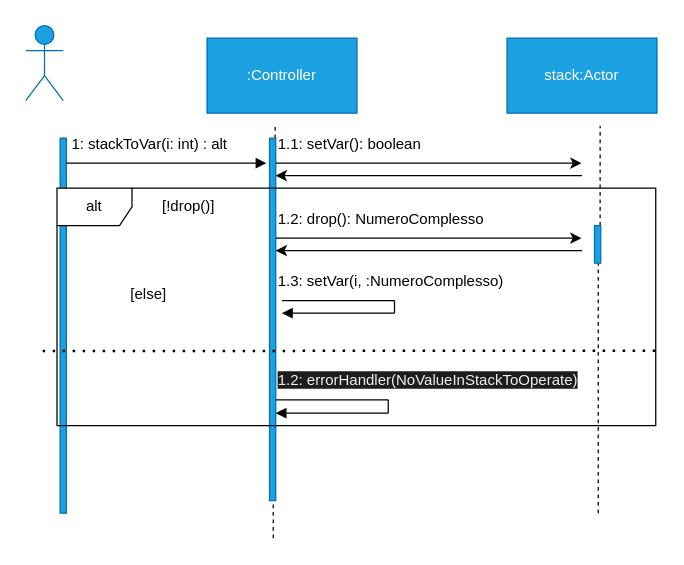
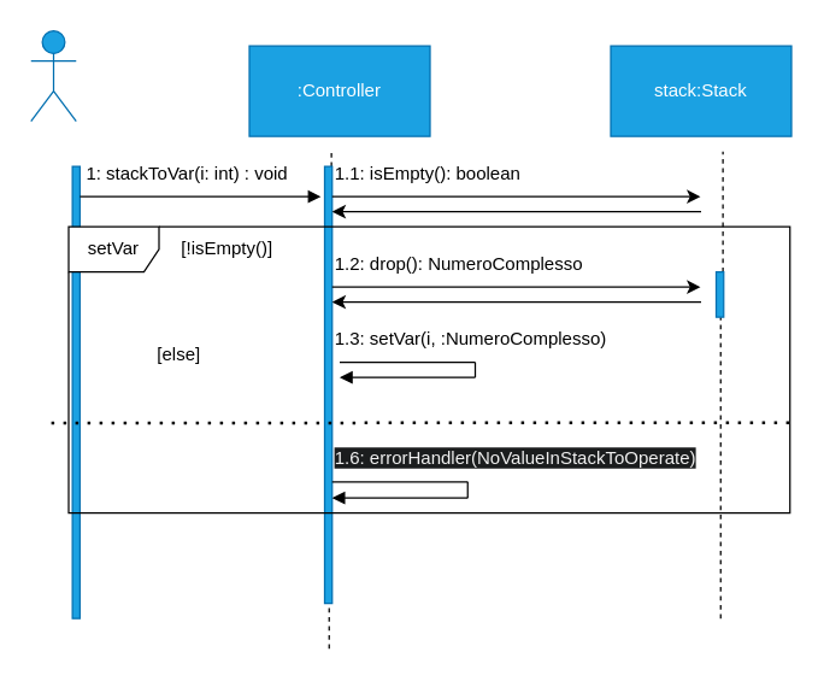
- <mxCell id="10" value="stack:Actor" style="rounded=0;whiteSpace=wrap;html=1;fillColor=#1ba1e2;fontColor=#ffffff;strokeColor=#006EAF;" parent="1" vertex="1"><mxGeometry x="405" y="30" width="120" height="60" as="geometry" /></mxCell>
+ <mxCell id="10" value="stack:Stack" style="rounded=0;whiteSpace=wrap;html=1;fillColor=#1ba1e2;fontColor=#ffffff;strokeColor=#006EAF;" parent="1" vertex="1"><mxGeometry x="405" y="30" width="120" height="60" as="geometry" /></mxCell>
- <mxCell id="5" value="1: stackToVar(i: int) : alt" style="text;html=1;strokeColor=none;fillColor=none;align=left;verticalAlign=middle;whiteSpace=wrap;rounded=0;" parent="1" vertex="1"><mxGeometry x="55" y="100" width="160" height="30" as="geometry" /></mxCell>
+ <mxCell id="5" value="1: stackToVar(i: int) : void" style="text;html=1;strokeColor=none;fillColor=none;align=left;verticalAlign=middle;whiteSpace=wrap;rounded=0;" parent="1" vertex="1"><mxGeometry x="55" y="100" width="160" height="30" as="geometry" /></mxCell>
- <mxCell id="29" value="1.1: setVar(): boolean&amp;nbsp;" style="text;html=1;strokeColor=none;fillColor=none;align=left;verticalAlign=middle;whiteSpace=wrap;rounded=0;" parent="1" vertex="1"><mxGeometry x="220" y="100" width="195" height="30" as="geometry" /></mxCell>
+ <mxCell id="29" value="1.1: isEmpty(): boolean&amp;nbsp;" style="text;html=1;strokeColor=none;fillColor=none;align=left;verticalAlign=middle;whiteSpace=wrap;rounded=0;" parent="1" vertex="1"><mxGeometry x="220" y="100" width="195" height="30" as="geometry" /></mxCell>
- <mxCell id="20" value="alt" style="shape=umlFrame;whiteSpace=wrap;html=1;pointerEvents=0;" parent="1" vertex="1"><mxGeometry x="45" y="150" width="479" height="190" as="geometry" /></mxCell>
+ <mxCell id="20" value="setVar" style="shape=umlFrame;whiteSpace=wrap;html=1;pointerEvents=0;" parent="1" vertex="1"><mxGeometry x="45" y="150" width="479" height="190" as="geometry" /></mxCell>
- <mxCell id="21" value="[!drop()]" style="text;html=1;align=center;verticalAlign=middle;resizable=0;points=[];autosize=1;strokeColor=none;fillColor=none;" parent="1" vertex="1"><mxGeometry x="110" y="150" width="80" height="30" as="geometry" /></mxCell>
+ <mxCell id="21" value="[!isEmpty()]" style="text;html=1;align=center;verticalAlign=middle;resizable=0;points=[];autosize=1;strokeColor=none;fillColor=none;" parent="1" vertex="1"><mxGeometry x="110" y="150" width="80" height="30" as="geometry" /></mxCell>
- <mxCell id="25" value="&lt;span style=&quot;color: rgb(240, 240, 240); font-family: Helvetica; font-size: 12px; font-style: normal; font-variant-ligatures: normal; font-variant-caps: normal; font-weight: 400; letter-spacing: normal; orphans: 2; text-align: left; text-indent: 0px; text-transform: none; widows: 2; word-spacing: 0px; -webkit-text-stroke-width: 0px; background-color: rgb(27, 29, 30); text-decoration-thickness: initial; text-decoration-style: initial; text-decoration-color: initial; float: none; display: inline !important;&quot;&gt;1.2: errorHandler(NoValueInStackToOperate)&lt;/span&gt;" style="text;whiteSpace=wrap;html=1;" parent="1" vertex="1"><mxGeometry x="220" y="290" width="245" height="20" as="geometry" /></mxCell>
+ <mxCell id="25" value="&lt;span style=&quot;color: rgb(240, 240, 240); font-family: Helvetica; font-size: 12px; font-style: normal; font-variant-ligatures: normal; font-variant-caps: normal; font-weight: 400; letter-spacing: normal; orphans: 2; text-align: left; text-indent: 0px; text-transform: none; widows: 2; word-spacing: 0px; -webkit-text-stroke-width: 0px; background-color: rgb(27, 29, 30); text-decoration-thickness: initial; text-decoration-style: initial; text-decoration-color: initial; float: none; display: inline !important;&quot;&gt;1.6: errorHandler(NoValueInStackToOperate)&lt;/span&gt;" style="text;whiteSpace=wrap;html=1;" parent="1" vertex="1"><mxGeometry x="220" y="290" width="245" height="20" as="geometry" /></mxCell>
